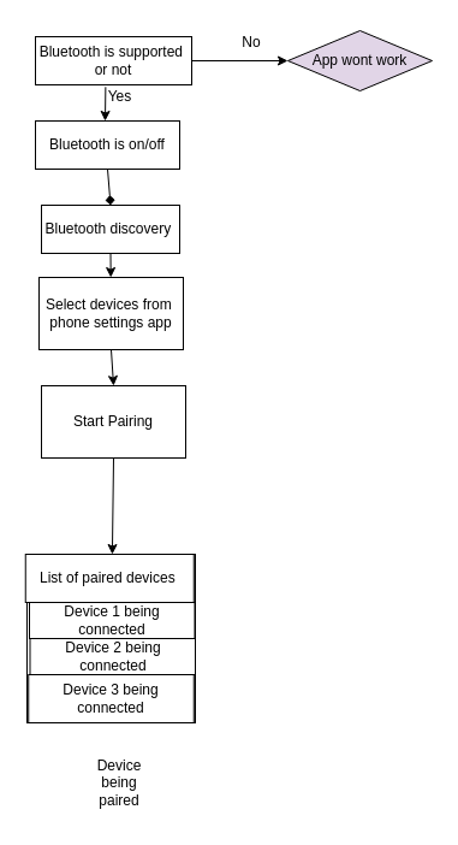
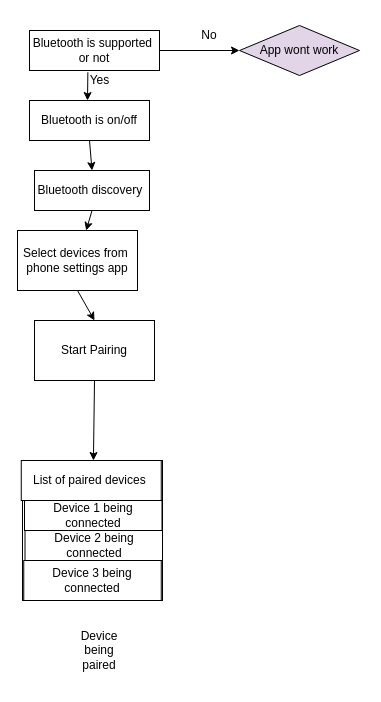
- <mxCell id="10" value="" style="endArrow=diamond;html=1;rounded=0;exitX=0.5;exitY=1;exitDx=0;exitDy=0;entryX=0.5;entryY=0;entryDx=0;entryDy=0;" edge="1" parent="1" source="3" target="4"><mxGeometry width="50" height="50" relative="1" as="geometry"><mxPoint x="339" y="220" as="sourcePoint" /><mxPoint x="389" y="170" as="targetPoint" /></mxGeometry></mxCell>
+ <mxCell id="10" value="" style="endArrow=classic;html=1;rounded=0;exitX=0.5;exitY=1;exitDx=0;exitDy=0;entryX=0.5;entryY=0;entryDx=0;entryDy=0;" edge="1" parent="1" source="3" target="4"><mxGeometry width="50" height="50" relative="1" as="geometry"><mxPoint x="339" y="220" as="sourcePoint" /><mxPoint x="389" y="170" as="targetPoint" /></mxGeometry></mxCell>
- <mxCell id="12" value="Select devices from&amp;nbsp;&lt;br&gt;phone settings app" style="rounded=0;whiteSpace=wrap;html=1;" vertex="1" parent="1"><mxGeometry x="32" y="230" width="120" height="60" as="geometry" /></mxCell>
+ <mxCell id="12" value="Select devices from&amp;nbsp;&lt;br&gt;phone settings app" style="rounded=0;whiteSpace=wrap;html=1;" vertex="1" parent="1"><mxGeometry x="17" y="230" width="120" height="60" as="geometry" /></mxCell>
